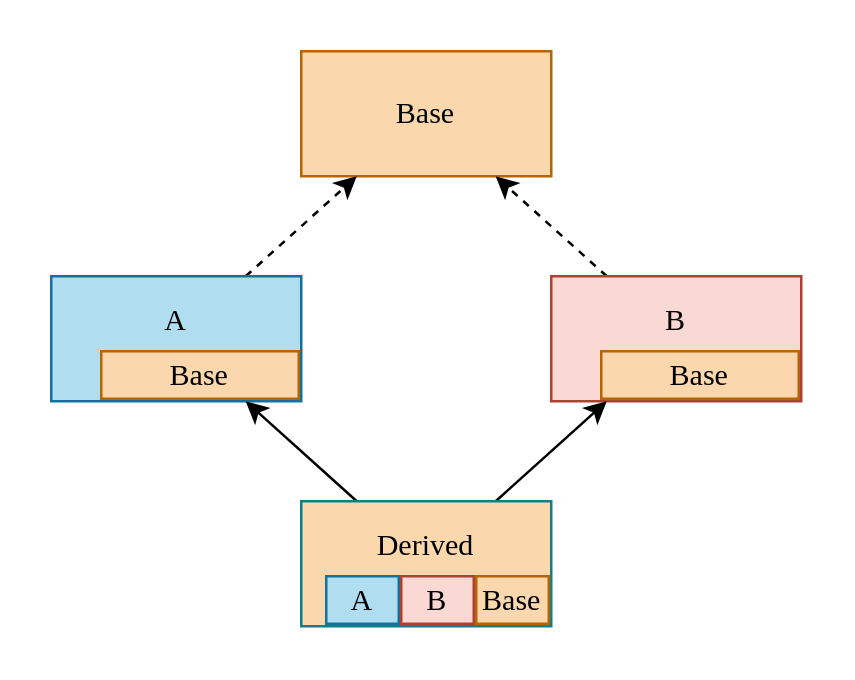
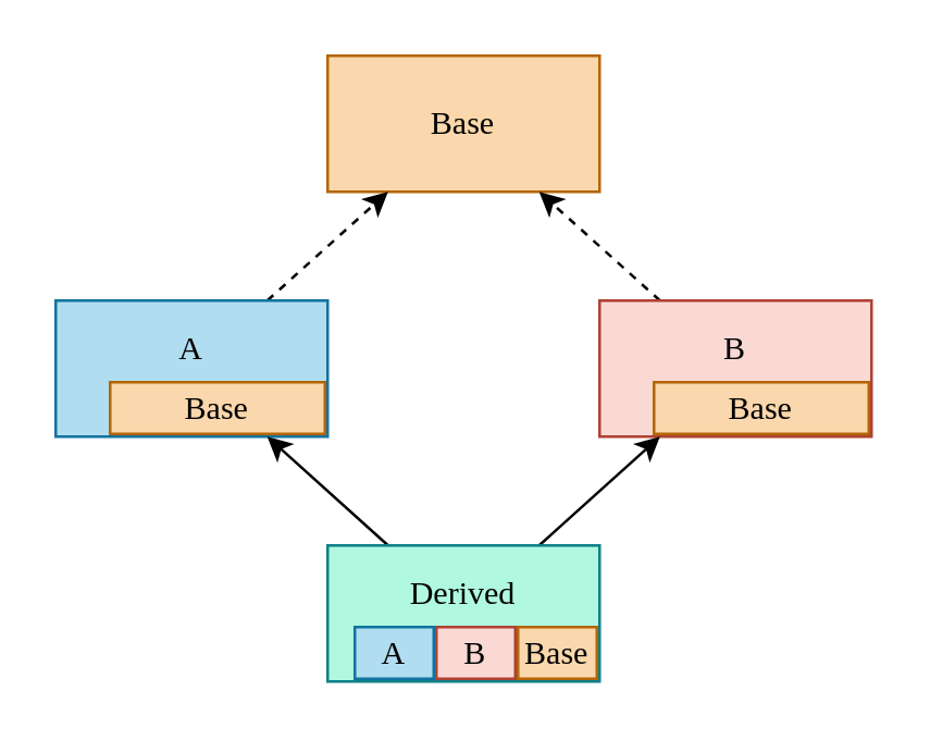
- <mxCell id="11" value="&lt;font face=&quot;consolas&quot;&gt;Derived&lt;br&gt;&lt;br&gt;&lt;/font&gt;" style="rounded=0;whiteSpace=wrap;html=1;fillColor=#fad7ac;strokeColor=#0E8088;" vertex="1" parent="1"><mxGeometry x="120" y="200" width="100" height="50" as="geometry" /></mxCell>
+ <mxCell id="11" value="&lt;font face=&quot;consolas&quot;&gt;Derived&lt;br&gt;&lt;br&gt;&lt;/font&gt;" style="rounded=0;whiteSpace=wrap;html=1;fillColor=#B0F9E0;strokeColor=#0E8088;" vertex="1" parent="1"><mxGeometry x="120" y="200" width="100" height="50" as="geometry" /></mxCell>
